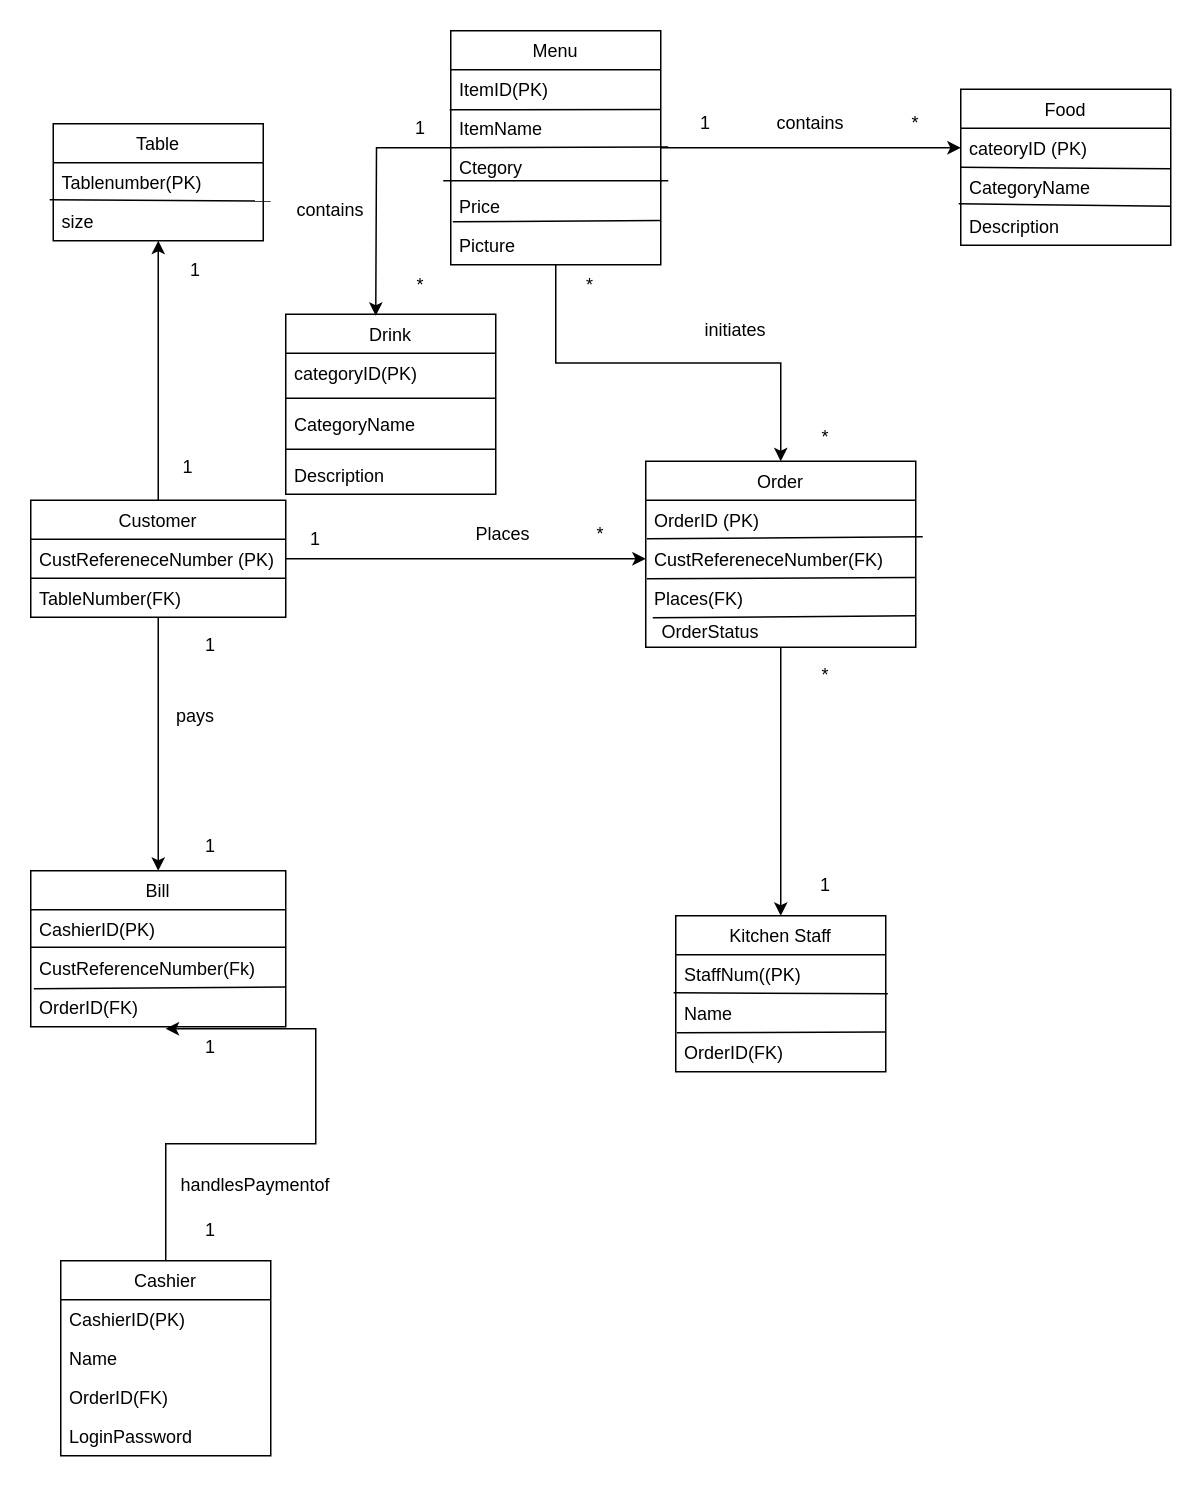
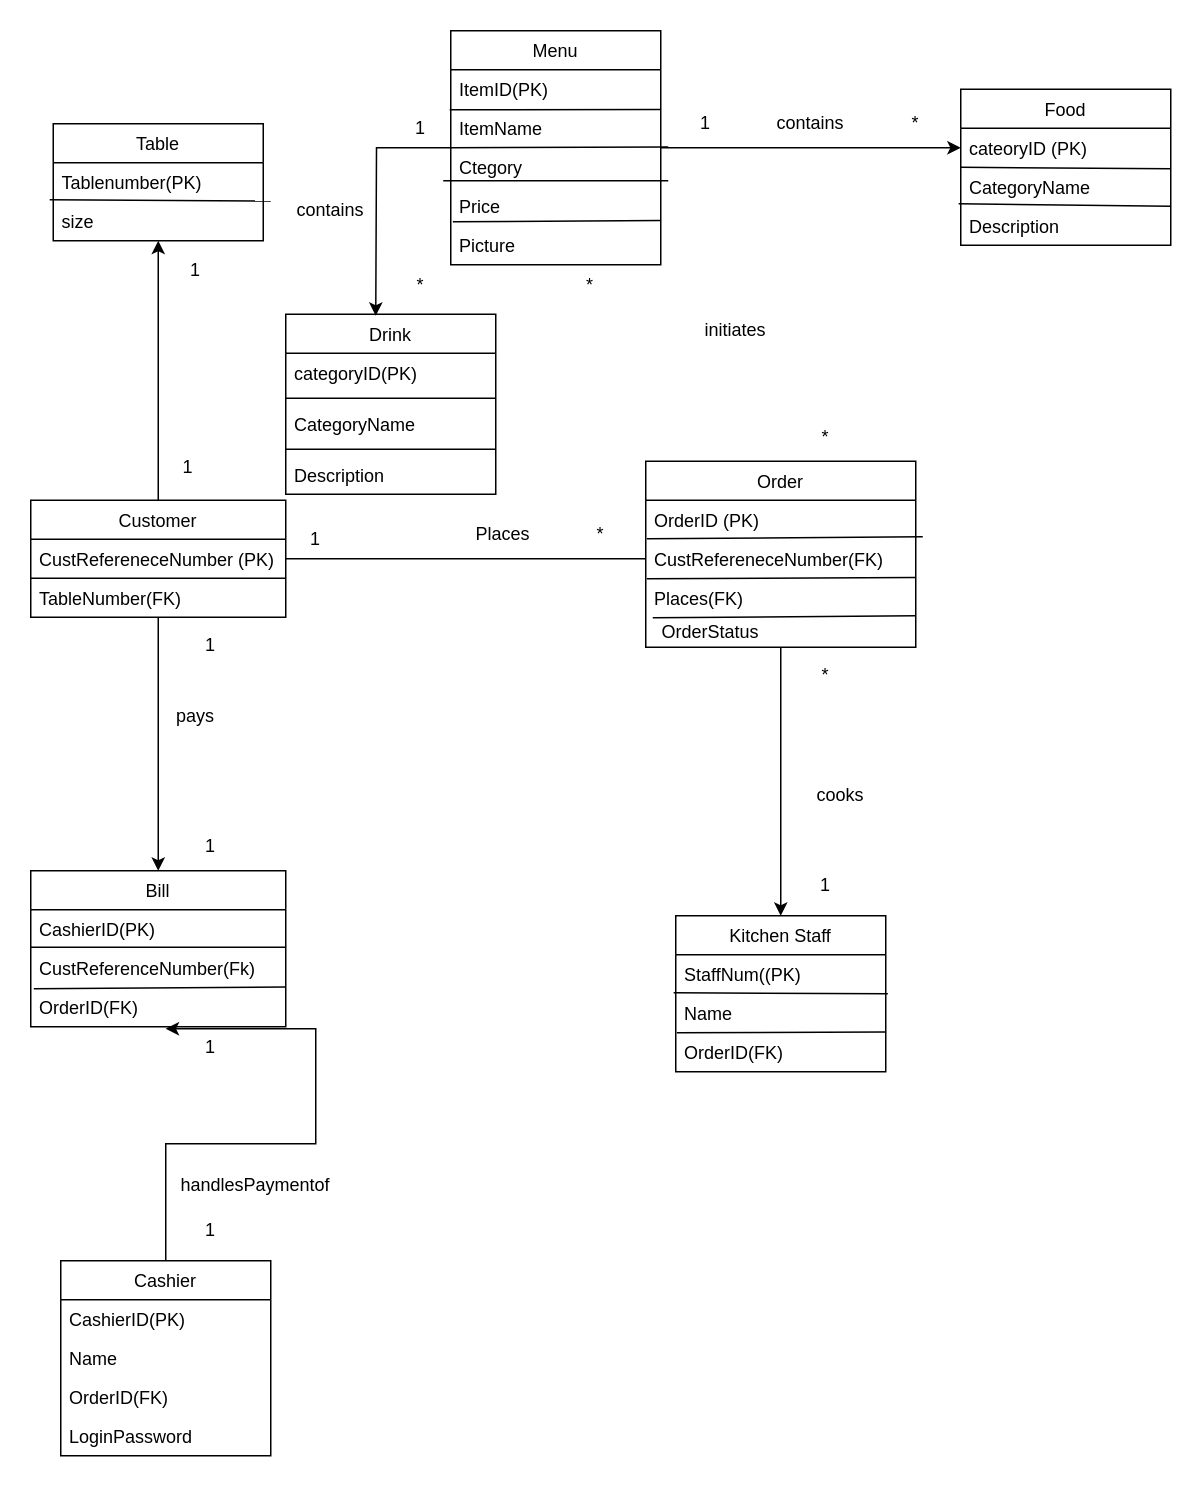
- <mxCell id="24" style="edgeStyle=orthogonalEdgeStyle;rounded=0;orthogonalLoop=1;jettySize=auto;html=1;entryX=0.5;entryY=0;entryDx=0;entryDy=0;" edge="1" parent="1" source="26" target="9"><mxGeometry relative="1" as="geometry" /></mxCell>
- <mxCell id="51" style="edgeStyle=orthogonalEdgeStyle;rounded=0;orthogonalLoop=1;jettySize=auto;html=1;" edge="1" parent="1" source="5" target="12"><mxGeometry relative="1" as="geometry" /></mxCell>
+ <mxCell id="51" style="edgeStyle=orthogonalEdgeStyle;rounded=0;orthogonalLoop=1;jettySize=auto;html=1;endArrow=none;" edge="1" parent="1" source="5" target="12"><mxGeometry relative="1" as="geometry" /></mxCell>
+ <mxCell id="50" value="cooks" style="text;html=1;strokeColor=none;fillColor=none;align=center;verticalAlign=middle;whiteSpace=wrap;rounded=0;" vertex="1" parent="1"><mxGeometry x="540" y="520" width="40" height="20" as="geometry" /></mxCell>
